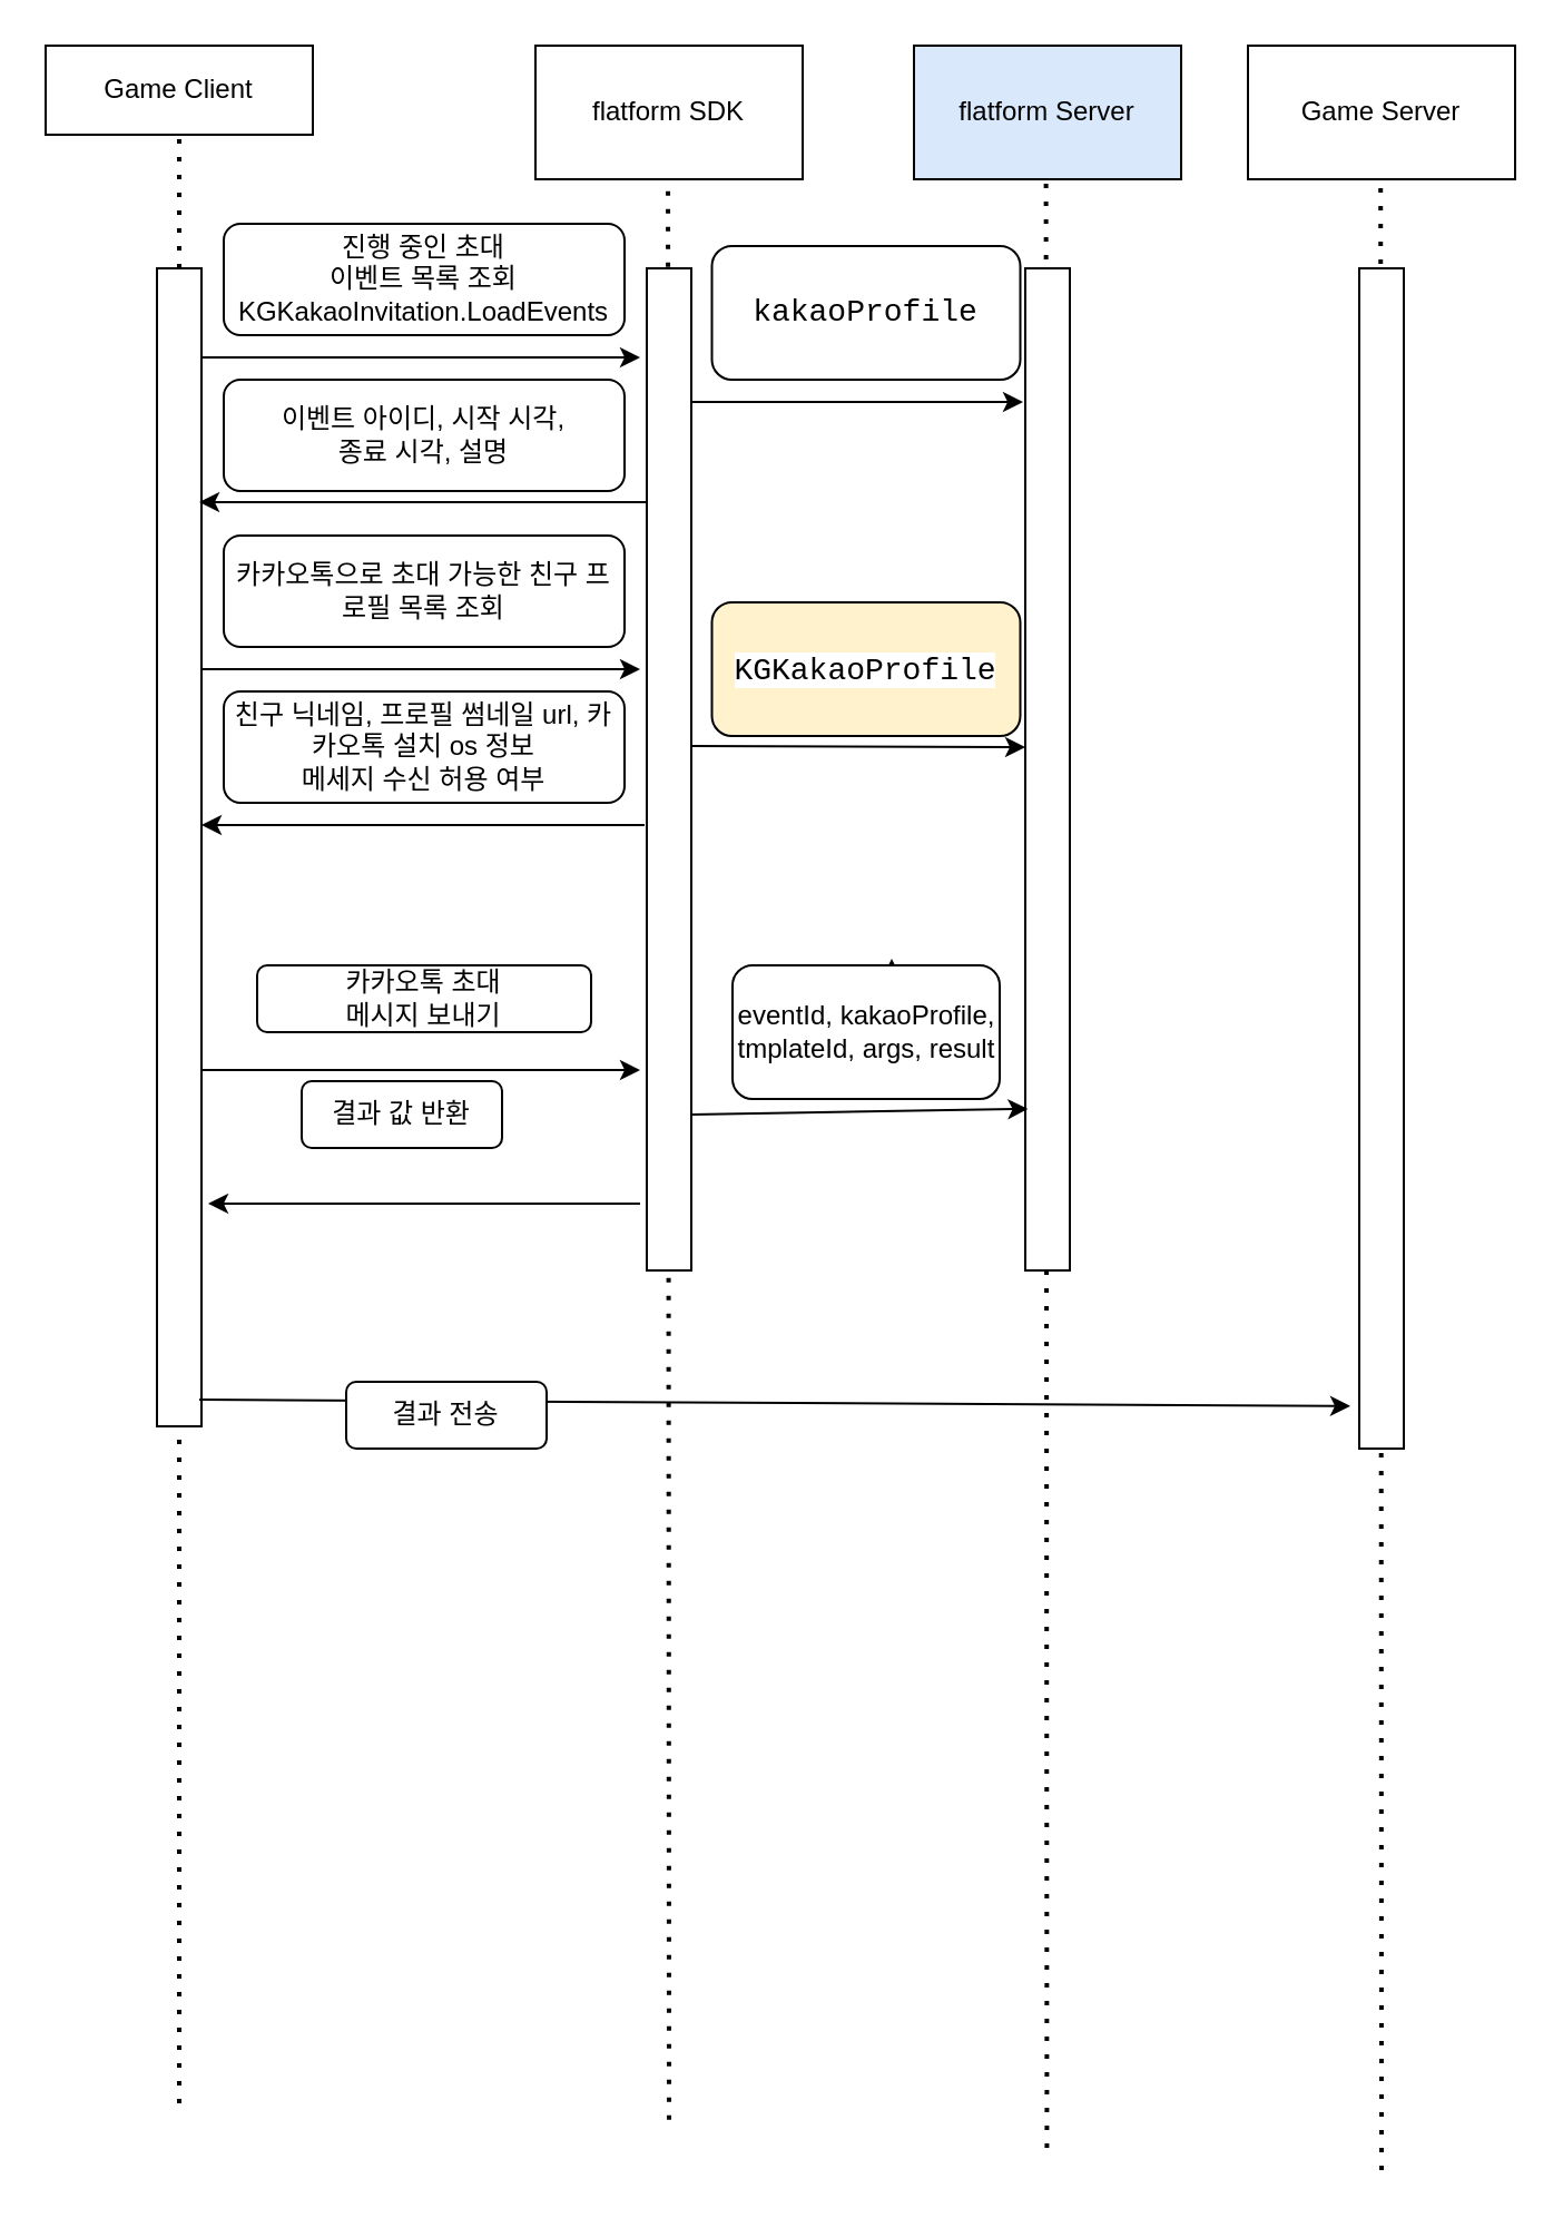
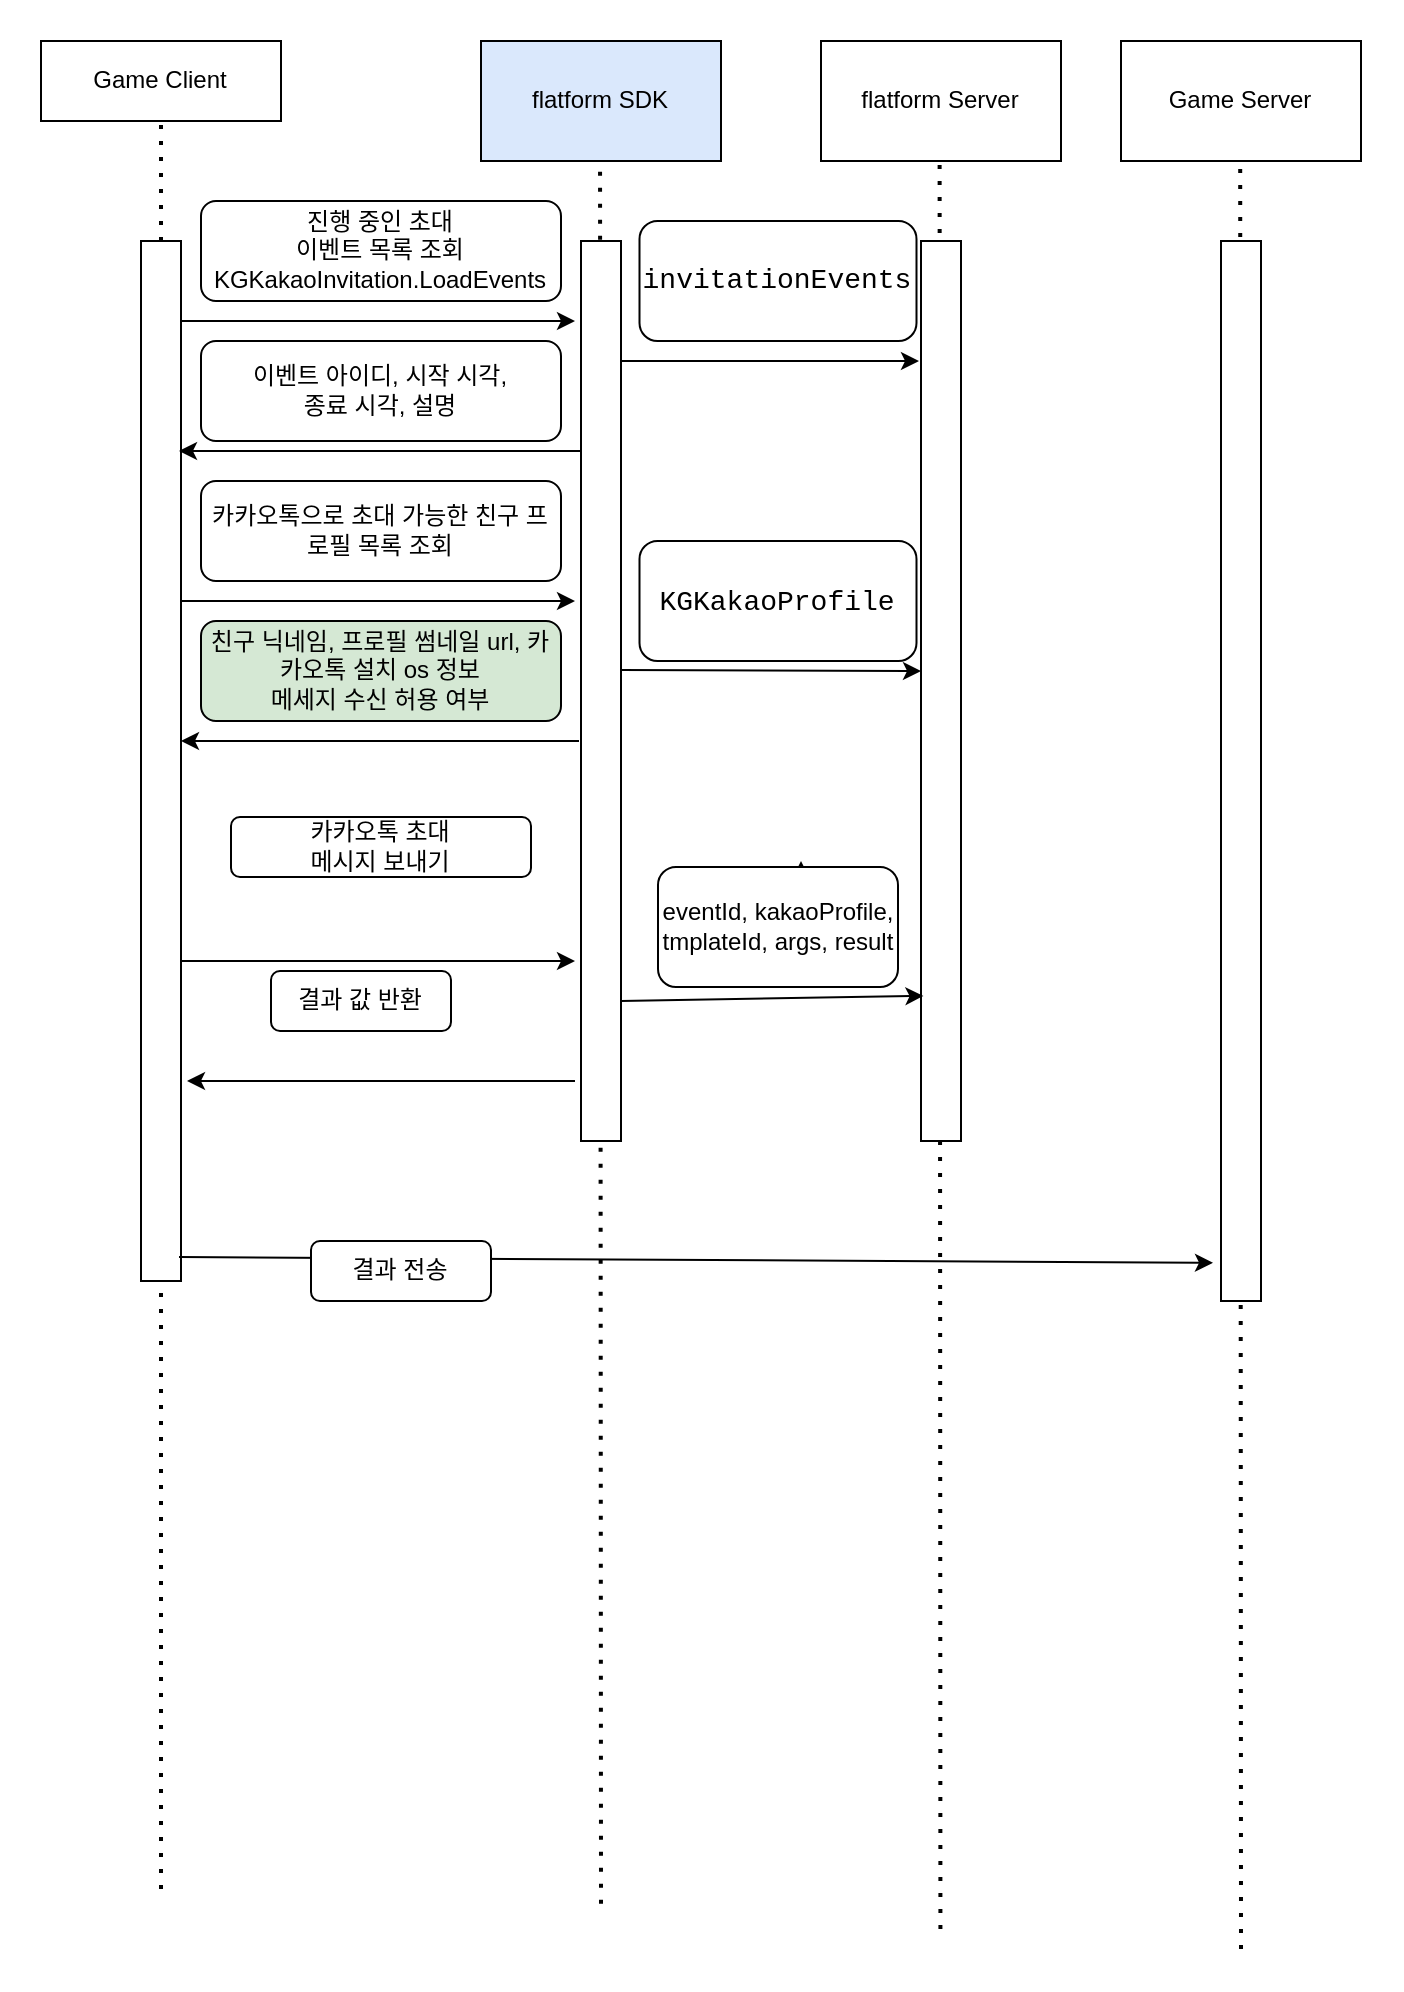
- <mxCell id="4" value="flatform SDK" style="rounded=0;whiteSpace=wrap;html=1;" parent="1" vertex="1"><mxGeometry x="240" y="20" width="120" height="60" as="geometry" /></mxCell>
+ <mxCell id="4" value="flatform SDK" style="rounded=0;whiteSpace=wrap;html=1;fillColor=#dae8fc;" parent="1" vertex="1"><mxGeometry x="240" y="20" width="120" height="60" as="geometry" /></mxCell>
- <mxCell id="34" value="flatform Server" style="rounded=0;whiteSpace=wrap;html=1;fillColor=#dae8fc;" parent="1" vertex="1"><mxGeometry x="410" y="20" width="120" height="60" as="geometry" /></mxCell>
+ <mxCell id="34" value="flatform Server" style="rounded=0;whiteSpace=wrap;html=1;" parent="1" vertex="1"><mxGeometry x="410" y="20" width="120" height="60" as="geometry" /></mxCell>
- <mxCell id="31" value="&lt;span style=&quot;font-family: &amp;#34;consolas&amp;#34; , &amp;#34;bitstream vera sans mono&amp;#34; , &amp;#34;courier new&amp;#34; , &amp;#34;courier&amp;#34; , monospace ; font-size: 14px ; text-align: left ; background-color: rgb(255 , 255 , 255)&quot;&gt;kakaoProfile&lt;/span&gt;" style="rounded=1;whiteSpace=wrap;html=1;" vertex="1" parent="1"><mxGeometry x="319.25" y="110" width="138.5" height="60" as="geometry" /></mxCell>
+ <mxCell id="31" value="&lt;span style=&quot;font-family: &amp;#34;consolas&amp;#34; , &amp;#34;bitstream vera sans mono&amp;#34; , &amp;#34;courier new&amp;#34; , &amp;#34;courier&amp;#34; , monospace ; font-size: 14px ; text-align: left ; background-color: rgb(255 , 255 , 255)&quot;&gt;invitationEvents&lt;/span&gt;" style="rounded=1;whiteSpace=wrap;html=1;" vertex="1" parent="1"><mxGeometry x="319.25" y="110" width="138.5" height="60" as="geometry" /></mxCell>
- <mxCell id="32" value="&lt;code class=&quot;c# plain&quot; style=&quot;font-family: &amp;#34;consolas&amp;#34; , &amp;#34;bitstream vera sans mono&amp;#34; , &amp;#34;courier new&amp;#34; , &amp;#34;courier&amp;#34; , monospace ; border-radius: 0px ; background: 0px center rgb(255 , 255 , 255) ; border: 0px ; float: none ; height: auto ; line-height: 20px ; margin: 0px ; outline: 0px ; overflow: visible ; padding: 0px ; position: static ; text-align: left ; vertical-align: baseline ; width: auto ; box-sizing: content-box ; font-size: 14px ; min-height: inherit&quot;&gt;KGKakaoProfile&lt;/code&gt;" style="rounded=1;whiteSpace=wrap;html=1;fillColor=#fff2cc;" vertex="1" parent="1"><mxGeometry x="319.25" y="270" width="138.5" height="60" as="geometry" /></mxCell>
+ <mxCell id="32" value="&lt;code class=&quot;c# plain&quot; style=&quot;font-family: &amp;#34;consolas&amp;#34; , &amp;#34;bitstream vera sans mono&amp;#34; , &amp;#34;courier new&amp;#34; , &amp;#34;courier&amp;#34; , monospace ; border-radius: 0px ; background: 0px center rgb(255 , 255 , 255) ; border: 0px ; float: none ; height: auto ; line-height: 20px ; margin: 0px ; outline: 0px ; overflow: visible ; padding: 0px ; position: static ; text-align: left ; vertical-align: baseline ; width: auto ; box-sizing: content-box ; font-size: 14px ; min-height: inherit&quot;&gt;KGKakaoProfile&lt;/code&gt;" style="rounded=1;whiteSpace=wrap;html=1;" vertex="1" parent="1"><mxGeometry x="319.25" y="270" width="138.5" height="60" as="geometry" /></mxCell>
- <mxCell id="18" value="친구 닉네임, 프로필 썸네일 url, 카카오톡 설치 os 정보&lt;br&gt;메세지 수신 허용 여부" style="rounded=1;whiteSpace=wrap;html=1;" vertex="1" parent="1"><mxGeometry x="100" y="310" width="180" height="50" as="geometry" /></mxCell>
+ <mxCell id="18" value="친구 닉네임, 프로필 썸네일 url, 카카오톡 설치 os 정보&lt;br&gt;메세지 수신 허용 여부" style="rounded=1;whiteSpace=wrap;html=1;fillColor=#d5e8d4;" vertex="1" parent="1"><mxGeometry x="100" y="310" width="180" height="50" as="geometry" /></mxCell>
- <mxCell id="20" value="카카오톡 초대 &lt;br&gt;메시지 보내기" style="rounded=1;whiteSpace=wrap;html=1;" vertex="1" parent="1"><mxGeometry x="115" y="433" width="150" height="30" as="geometry" /></mxCell>
+ <mxCell id="20" value="카카오톡 초대 &lt;br&gt;메시지 보내기" style="rounded=1;whiteSpace=wrap;html=1;" vertex="1" parent="1"><mxGeometry x="115" y="408" width="150" height="30" as="geometry" /></mxCell>
